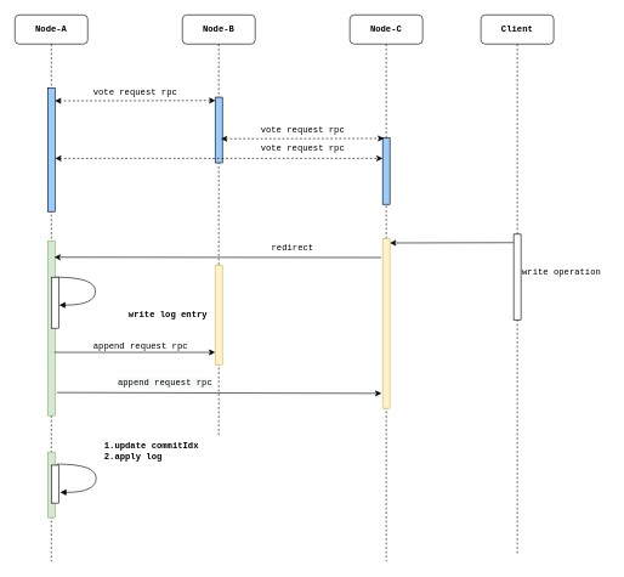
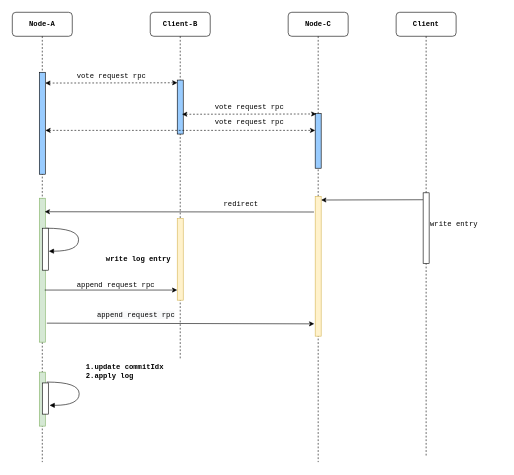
- <mxCell id="2" value="Node-B" style="shape=umlLifeline;perimeter=lifelinePerimeter;whiteSpace=wrap;html=1;container=1;collapsible=0;recursiveResize=0;outlineConnect=0;rounded=1;shadow=0;comic=0;labelBackgroundColor=none;strokeColor=#000000;strokeWidth=1;fillColor=#FFFFFF;fontFamily=Courier New;fontSize=12;fontColor=#000000;align=center;fontStyle=1" parent="1" vertex="1"><mxGeometry x="250" y="20" width="100" height="580" as="geometry" /></mxCell>
+ <mxCell id="2" value="Client-B" style="shape=umlLifeline;perimeter=lifelinePerimeter;whiteSpace=wrap;html=1;container=1;collapsible=0;recursiveResize=0;outlineConnect=0;rounded=1;shadow=0;comic=0;labelBackgroundColor=none;strokeColor=#000000;strokeWidth=1;fillColor=#FFFFFF;fontFamily=Courier New;fontSize=12;fontColor=#000000;align=center;fontStyle=1" parent="1" vertex="1"><mxGeometry x="250" y="20" width="100" height="580" as="geometry" /></mxCell>
- <mxCell id="21" value="write operation" style="text;html=1;resizable=0;points=[];autosize=1;align=left;verticalAlign=top;spacingTop=-4;fontFamily=Courier New;" vertex="1" parent="1"><mxGeometry x="715" y="364" width="120" height="20" as="geometry" /></mxCell>
+ <mxCell id="21" value="write entry" style="text;html=1;resizable=0;points=[];autosize=1;align=left;verticalAlign=top;spacingTop=-4;fontFamily=Courier New;" vertex="1" parent="1"><mxGeometry x="715" y="364" width="120" height="20" as="geometry" /></mxCell>
